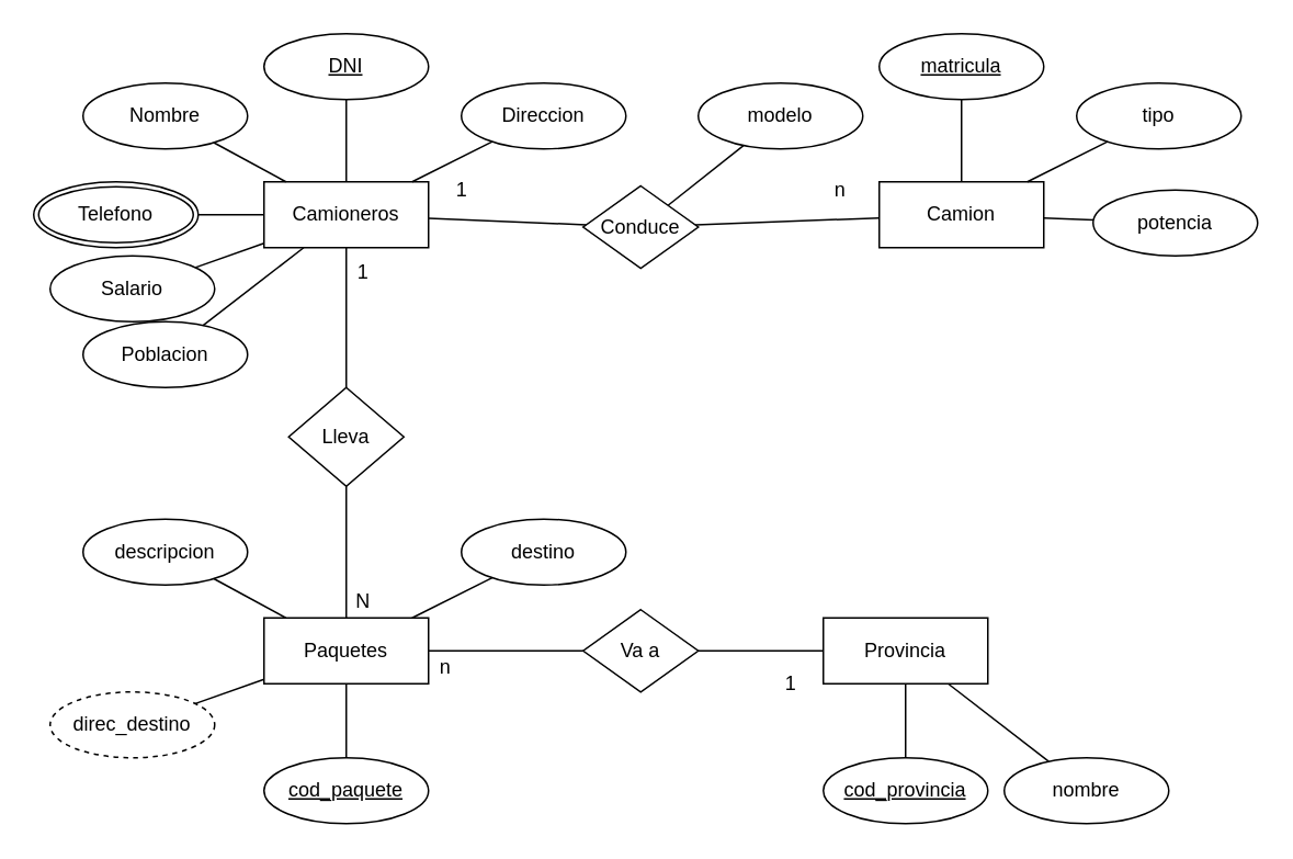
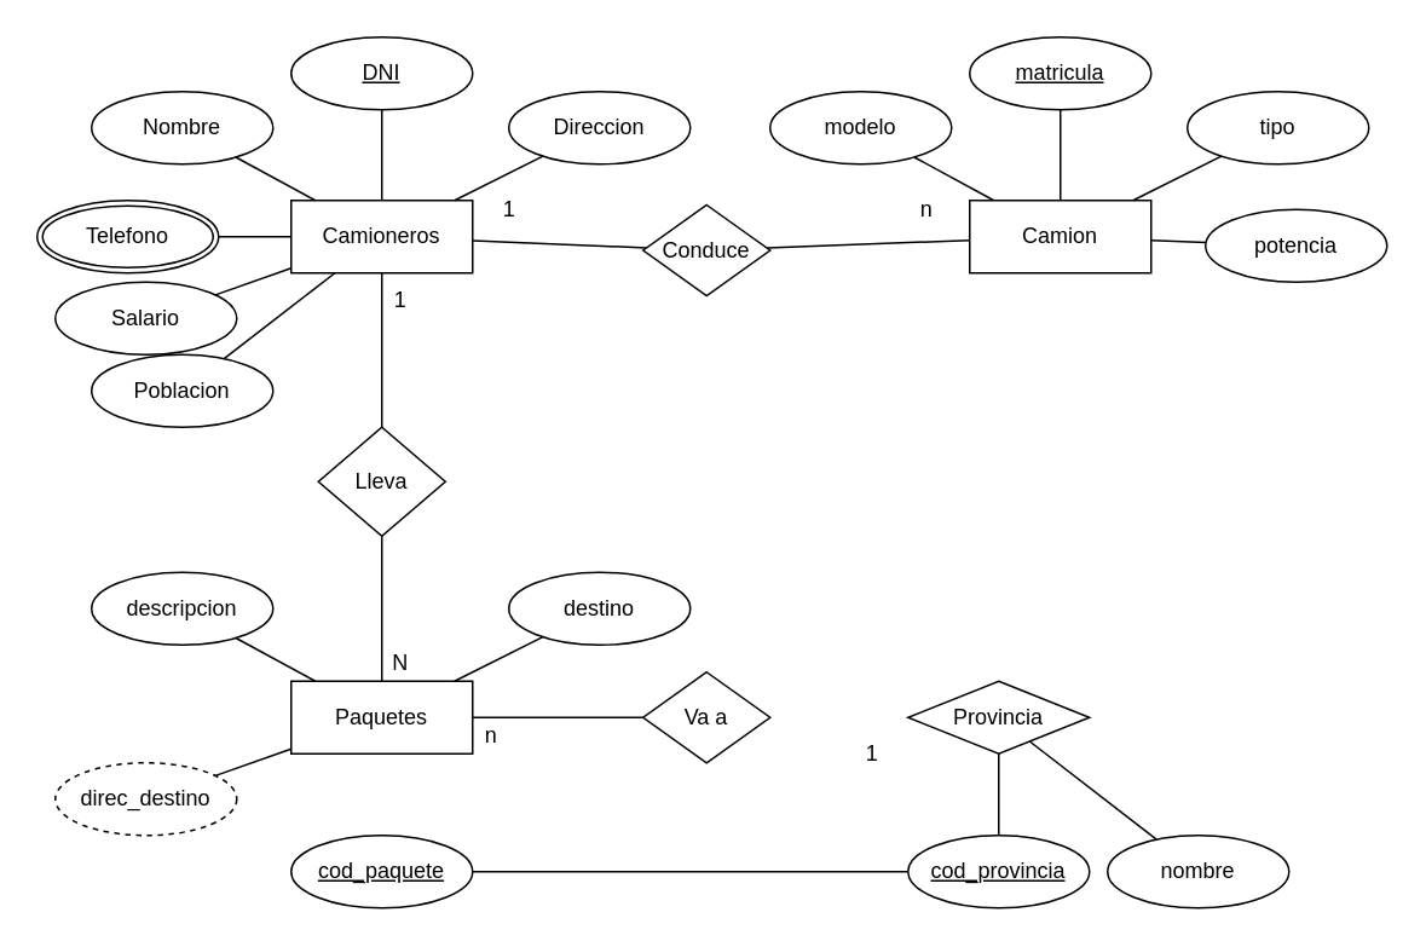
- <mxCell id="18" value="" style="endArrow=none;html=1;rounded=0;" edge="1" parent="1" source="14" target="45"><mxGeometry relative="1" as="geometry"><mxPoint x="654" y="100" as="sourcePoint" /><mxPoint x="814" y="100" as="targetPoint" /></mxGeometry></mxCell>
+ <mxCell id="18" value="" style="endArrow=none;html=1;rounded=0;" edge="1" parent="1" source="14" target="12"><mxGeometry relative="1" as="geometry"><mxPoint x="654" y="100" as="sourcePoint" /><mxPoint x="814" y="100" as="targetPoint" /></mxGeometry></mxCell>
- <mxCell id="35" value="" style="endArrow=none;html=1;rounded=0;" edge="1" parent="1" source="34" target="39"><mxGeometry relative="1" as="geometry"><mxPoint x="355" y="435" as="sourcePoint" /><mxPoint x="420" y="395" as="targetPoint" /></mxGeometry></mxCell>
- <mxCell id="39" value="Provincia" style="whiteSpace=wrap;html=1;align=center;" vertex="1" parent="1"><mxGeometry x="500" y="375" width="100" height="40" as="geometry" /></mxCell>
+ <mxCell id="39" value="Provincia" style="rhombus;whiteSpace=wrap;html=1;align=center;" vertex="1" parent="1"><mxGeometry x="500" y="375" width="100" height="40" as="geometry" /></mxCell>
- <mxCell id="32" value="" style="endArrow=none;html=1;rounded=0;" edge="1" parent="1" source="29" target="27"><mxGeometry relative="1" as="geometry"><mxPoint x="139.481" y="361.154" as="sourcePoint" /><mxPoint x="183.333" y="385" as="targetPoint" /></mxGeometry></mxCell>
+ <mxCell id="32" value="" style="endArrow=none;html=1;rounded=0;" edge="1" parent="1" source="29" target="41"><mxGeometry relative="1" as="geometry"><mxPoint x="139.481" y="361.154" as="sourcePoint" /><mxPoint x="183.333" y="385" as="targetPoint" /></mxGeometry></mxCell>
